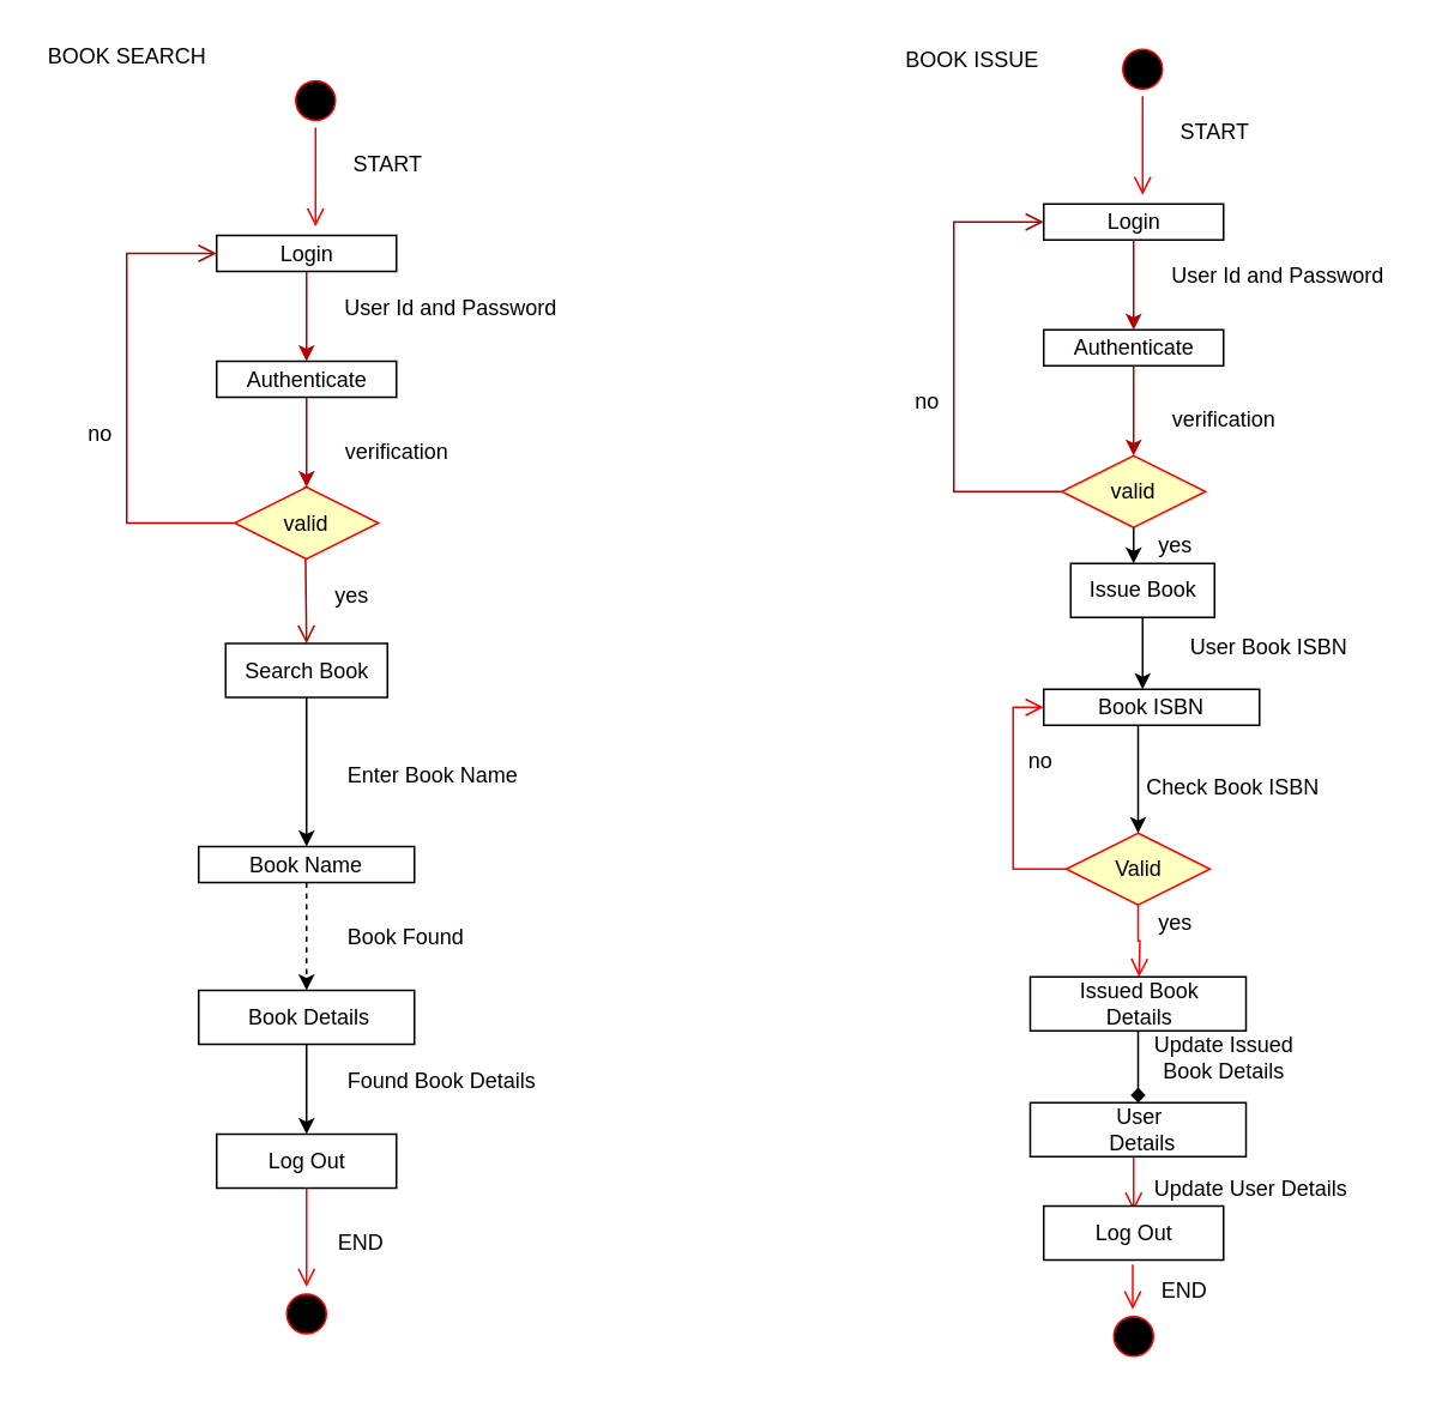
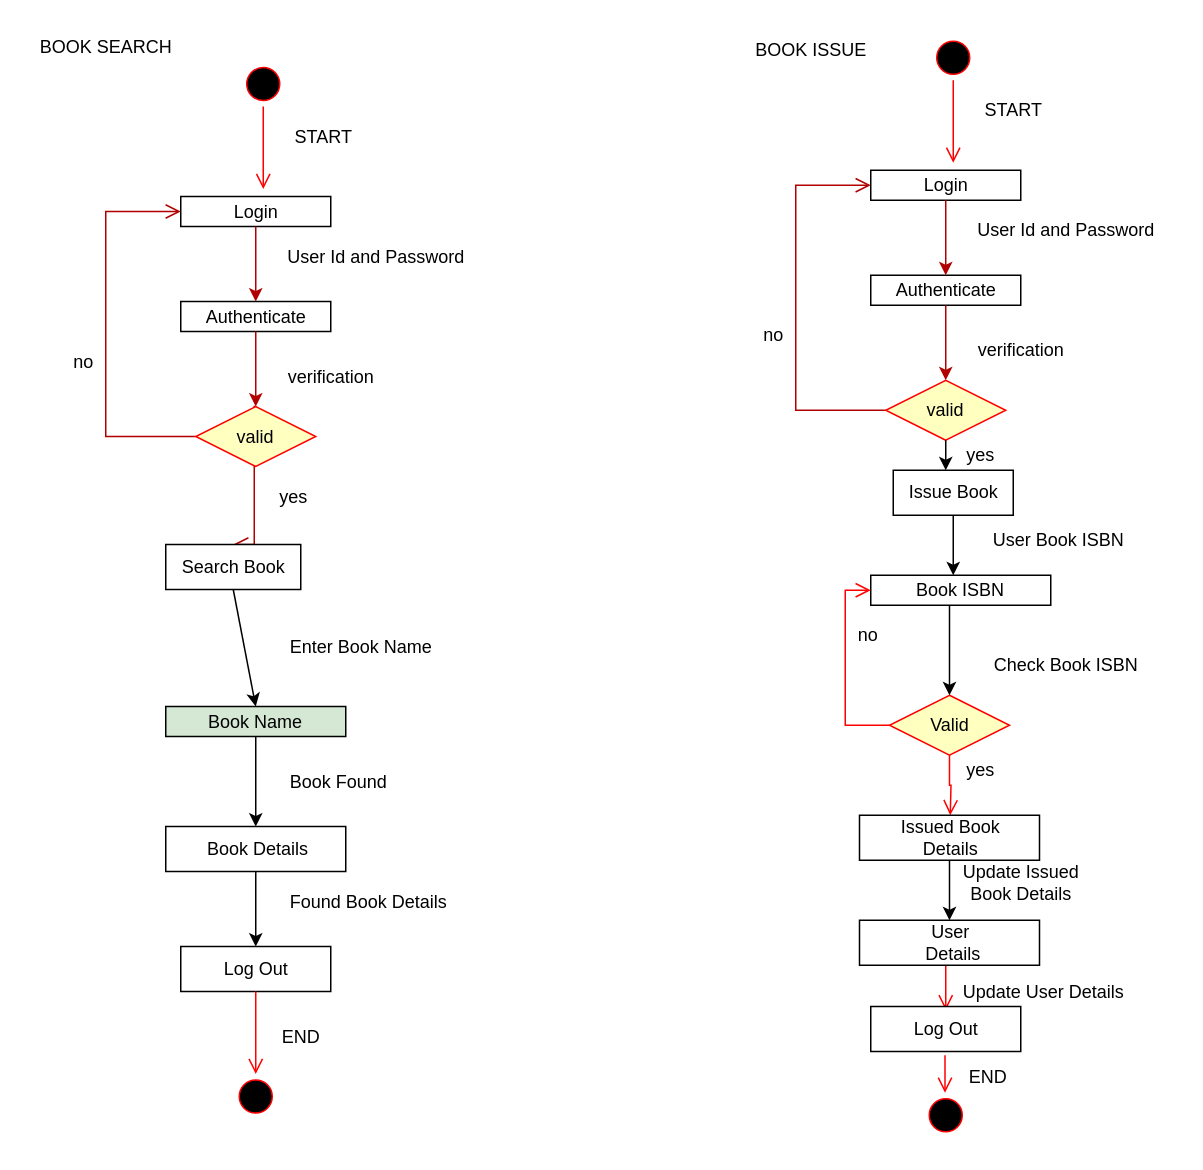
- <mxCell id="39" value="Search Book" style="html=1;dashed=0;whitespace=wrap;" vertex="1" parent="1"><mxGeometry x="125" y="357.5" width="90" height="30" as="geometry" /></mxCell>
+ <mxCell id="39" value="Search Book" style="html=1;dashed=0;whitespace=wrap;" vertex="1" parent="1"><mxGeometry x="110" y="362.5" width="90" height="30" as="geometry" /></mxCell>
- <mxCell id="31" value="Check Book ISBN" style="text;html=1;align=center;verticalAlign=middle;resizable=0;points=[];autosize=1;strokeColor=none;fillColor=none;" parent="1" vertex="1"><mxGeometry x="625" y="428" width="120" height="20" as="geometry" /></mxCell>
+ <mxCell id="31" value="Check Book ISBN" style="text;html=1;align=center;verticalAlign=middle;resizable=0;points=[];autosize=1;strokeColor=none;fillColor=none;" parent="1" vertex="1"><mxGeometry x="650" y="433" width="120" height="20" as="geometry" /></mxCell>
- <mxCell id="46" value="Book Name" style="rounded=0;whiteSpace=wrap;html=1;" vertex="1" parent="1"><mxGeometry x="110" y="470.5" width="120" height="20" as="geometry" /></mxCell>
+ <mxCell id="46" value="Book Name" style="rounded=0;whiteSpace=wrap;html=1;fillColor=#d5e8d4;" vertex="1" parent="1"><mxGeometry x="110" y="470.5" width="120" height="20" as="geometry" /></mxCell>
- <mxCell id="48" value="" style="endArrow=classic;html=1;rounded=0;exitX=0.5;exitY=1;exitDx=0;exitDy=0;dashed=1;" edge="1" parent="1" source="46" target="47"><mxGeometry width="50" height="50" relative="1" as="geometry"><mxPoint x="360" y="317.5" as="sourcePoint" /><mxPoint x="410" y="267.5" as="targetPoint" /></mxGeometry></mxCell>
+ <mxCell id="48" value="" style="endArrow=classic;html=1;rounded=0;exitX=0.5;exitY=1;exitDx=0;exitDy=0;" edge="1" parent="1" source="46" target="47"><mxGeometry width="50" height="50" relative="1" as="geometry"><mxPoint x="360" y="317.5" as="sourcePoint" /><mxPoint x="410" y="267.5" as="targetPoint" /></mxGeometry></mxCell>
- <mxCell id="24" value="" style="endArrow=diamond;html=1;rounded=0;exitX=0.5;exitY=1;exitDx=0;exitDy=0;entryX=0.5;entryY=0;entryDx=0;entryDy=0;" parent="1" source="22" target="23" edge="1"><mxGeometry width="50" height="50" relative="1" as="geometry"><mxPoint x="682.5" y="393" as="sourcePoint" /><mxPoint x="732.5" y="343" as="targetPoint" /><Array as="points" /></mxGeometry></mxCell>
+ <mxCell id="24" value="" style="endArrow=classic;html=1;rounded=0;exitX=0.5;exitY=1;exitDx=0;exitDy=0;entryX=0.5;entryY=0;entryDx=0;entryDy=0;" parent="1" source="22" target="23" edge="1"><mxGeometry width="50" height="50" relative="1" as="geometry"><mxPoint x="682.5" y="393" as="sourcePoint" /><mxPoint x="732.5" y="343" as="targetPoint" /><Array as="points" /></mxGeometry></mxCell>
